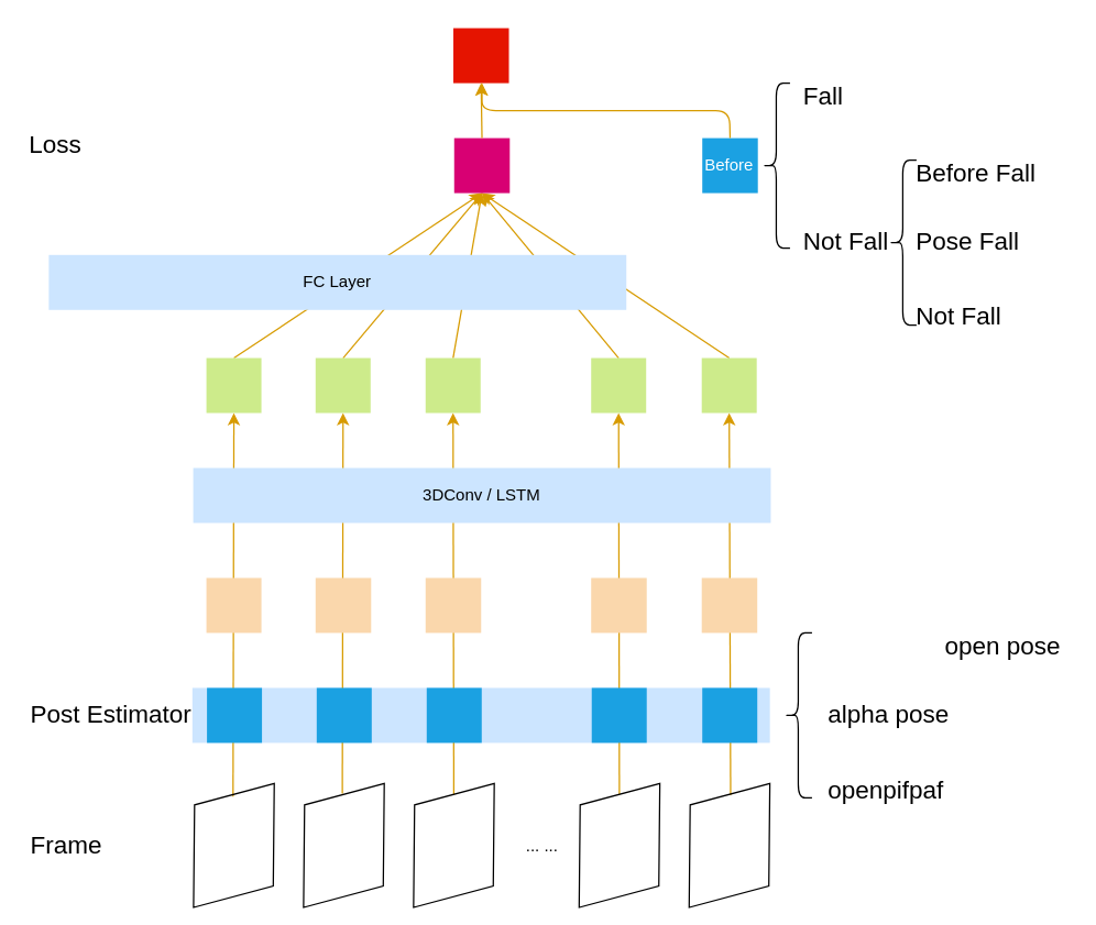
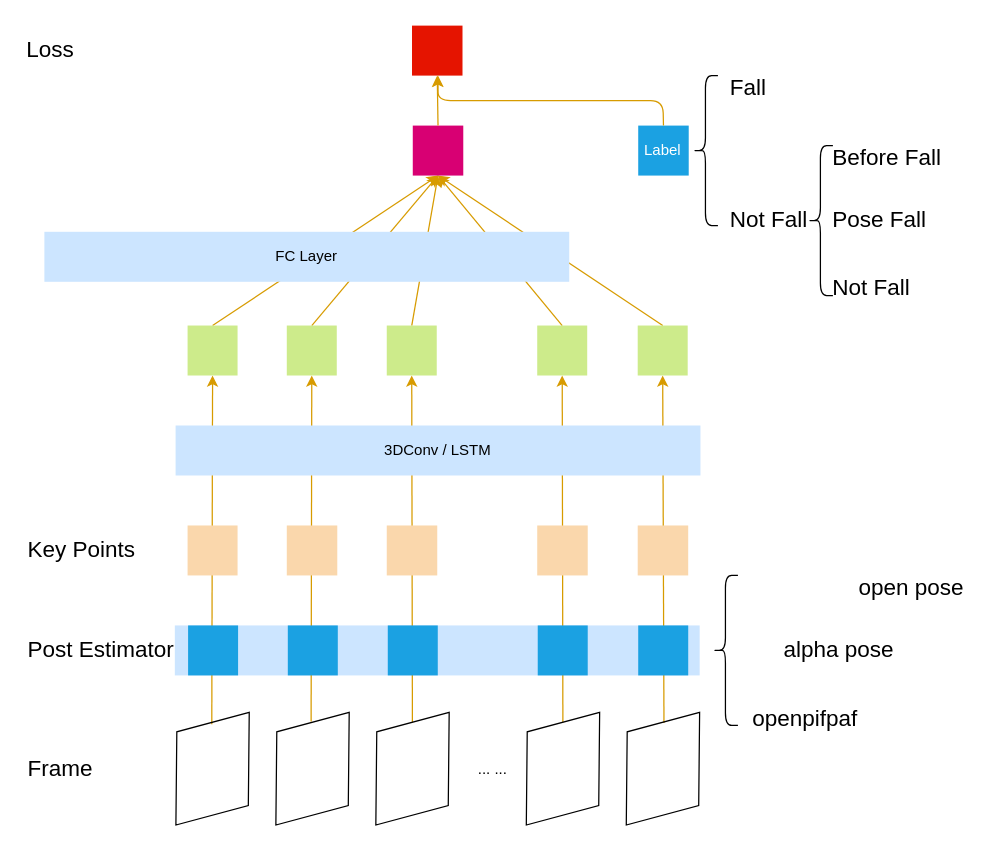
- <mxCell id="42" value="&lt;font style=&quot;font-size: 18px&quot;&gt;Loss&lt;/font&gt;" style="text;html=1;strokeColor=none;fillColor=none;align=center;verticalAlign=middle;whiteSpace=wrap;rounded=0;" vertex="1" parent="1"><mxGeometry x="20" y="95" width="40" height="20" as="geometry" /></mxCell>
+ <mxCell id="42" value="&lt;font style=&quot;font-size: 18px&quot;&gt;Loss&lt;/font&gt;" style="text;html=1;strokeColor=none;fillColor=none;align=center;verticalAlign=middle;whiteSpace=wrap;rounded=0;" vertex="1" parent="1"><mxGeometry x="20" y="30" width="40" height="20" as="geometry" /></mxCell>
- <mxCell id="39" value="Before" style="rounded=0;whiteSpace=wrap;html=1;fillColor=#1ba1e2;fontColor=#ffffff;strokeColor=none;" vertex="1" parent="1"><mxGeometry x="510.21" y="100" width="40.41" height="40" as="geometry" /></mxCell>
+ <mxCell id="39" value="Label" style="rounded=0;whiteSpace=wrap;html=1;fillColor=#1ba1e2;fontColor=#ffffff;strokeColor=none;" vertex="1" parent="1"><mxGeometry x="510.21" y="100" width="40.41" height="40" as="geometry" /></mxCell>
+ <mxCell id="23" value="&lt;font style=&quot;font-size: 18px&quot;&gt;Key Points&lt;/font&gt;" style="text;html=1;strokeColor=none;fillColor=none;align=left;verticalAlign=middle;whiteSpace=wrap;rounded=0;" vertex="1" parent="1"><mxGeometry x="20" y="430" width="90" height="20" as="geometry" /></mxCell>
- <mxCell id="47" value="&lt;font style=&quot;font-size: 18px&quot;&gt;alpha pose&lt;/font&gt;" style="text;html=1;strokeColor=none;fillColor=none;align=left;verticalAlign=middle;whiteSpace=wrap;rounded=0;" vertex="1" parent="1"><mxGeometry x="600" y="510" width="100" height="20" as="geometry" /></mxCell>
+ <mxCell id="47" value="&lt;font style=&quot;font-size: 18px&quot;&gt;alpha pose&lt;/font&gt;" style="text;html=1;strokeColor=none;fillColor=none;align=left;verticalAlign=middle;whiteSpace=wrap;rounded=0;" vertex="1" parent="1"><mxGeometry x="625" y="510" width="100" height="20" as="geometry" /></mxCell>
